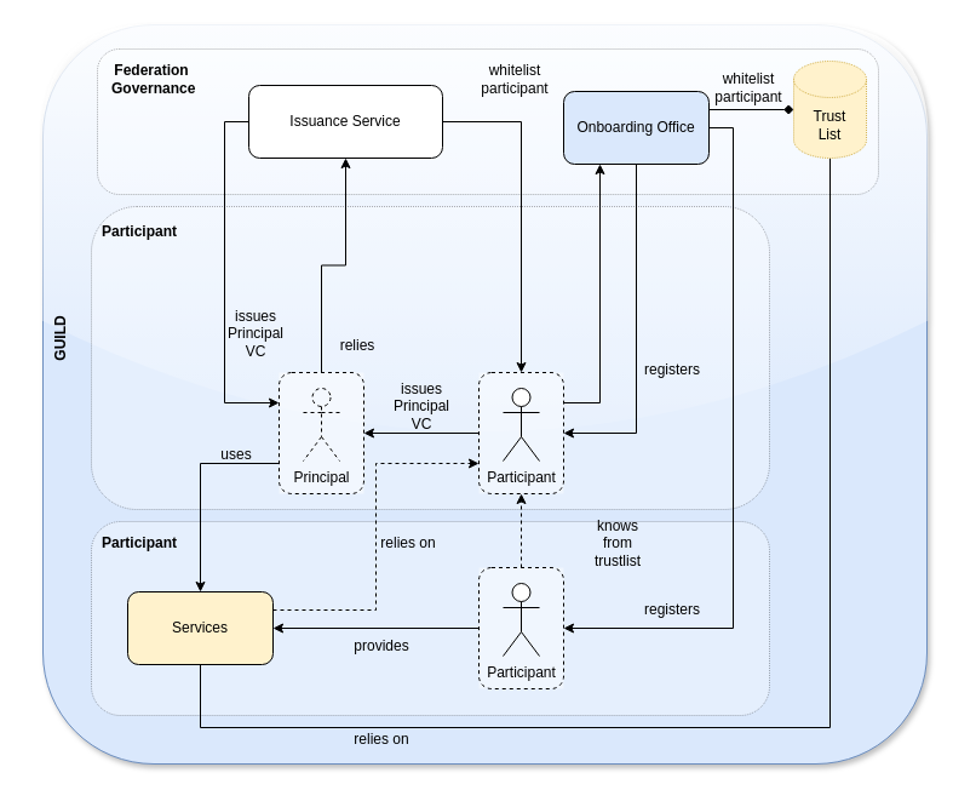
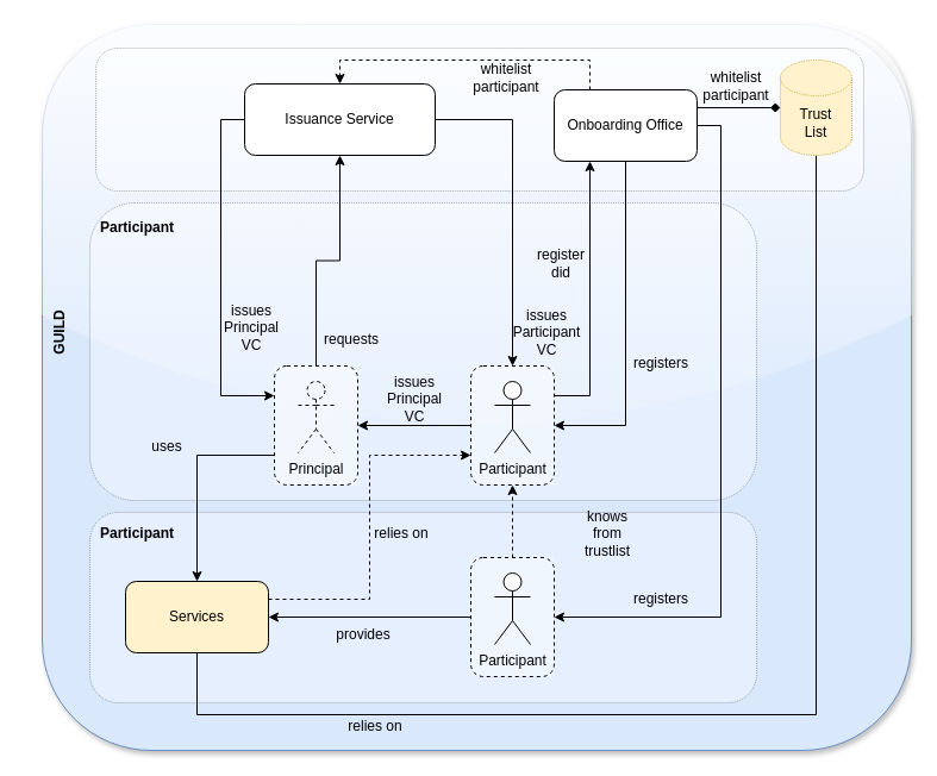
+ <mxCell id="8" style="edgeStyle=orthogonalEdgeStyle;rounded=0;orthogonalLoop=1;jettySize=auto;html=1;exitX=0.25;exitY=0;exitDx=0;exitDy=0;entryX=0.5;entryY=0;entryDx=0;entryDy=0;dashed=1;" parent="1" source="10" target="16" edge="1"><mxGeometry relative="1" as="geometry" /></mxCell>
- <mxCell id="44" value="&lt;b&gt;Federation &amp;nbsp;Governance&lt;/b&gt;" style="text;html=1;strokeColor=none;fillColor=none;align=center;verticalAlign=middle;whiteSpace=wrap;rounded=0;shadow=1;glass=1;dashed=1;dashPattern=1 1;opacity=50;" parent="1" vertex="1"><mxGeometry x="95" y="50" width="60" height="30" as="geometry" /></mxCell>
- <mxCell id="10" value="Onboarding Office" style="rounded=1;whiteSpace=wrap;html=1;fillColor=#dae8fc;" parent="1" vertex="1"><mxGeometry x="465" y="75" width="120" height="60" as="geometry" /></mxCell>
+ <mxCell id="10" value="Onboarding Office" style="rounded=1;whiteSpace=wrap;html=1;" parent="1" vertex="1"><mxGeometry x="465" y="75" width="120" height="60" as="geometry" /></mxCell>
+ <mxCell id="37" value="register&lt;br&gt;did" style="text;html=1;strokeColor=none;fillColor=none;align=center;verticalAlign=middle;whiteSpace=wrap;rounded=0;dashed=1;" parent="1" vertex="1"><mxGeometry x="441" y="206" width="60" height="30" as="geometry" /></mxCell>
+ <mxCell id="19" value="issues&lt;br&gt;Participant&lt;br&gt;VC" style="text;html=1;strokeColor=none;fillColor=none;align=center;verticalAlign=middle;whiteSpace=wrap;rounded=0;dashed=1;" parent="1" vertex="1"><mxGeometry x="429" y="264" width="60" height="30" as="geometry" /></mxCell>
- <mxCell id="17" value="relies" style="text;html=1;strokeColor=none;fillColor=none;align=center;verticalAlign=middle;whiteSpace=wrap;rounded=0;dashed=1;" parent="1" vertex="1"><mxGeometry x="265" y="270" width="60" height="30" as="geometry" /></mxCell>
+ <mxCell id="17" value="requests" style="text;html=1;strokeColor=none;fillColor=none;align=center;verticalAlign=middle;whiteSpace=wrap;rounded=0;dashed=1;" parent="1" vertex="1"><mxGeometry x="265" y="270" width="60" height="30" as="geometry" /></mxCell>
- <mxCell id="33" value="uses" style="text;html=1;strokeColor=none;fillColor=none;align=center;verticalAlign=middle;whiteSpace=wrap;rounded=0;dashed=1;" parent="1" vertex="1"><mxGeometry x="165" y="360" width="60" height="30" as="geometry" /></mxCell>
+ <mxCell id="33" value="uses" style="text;html=1;strokeColor=none;fillColor=none;align=center;verticalAlign=middle;whiteSpace=wrap;rounded=0;dashed=1;" parent="1" vertex="1"><mxGeometry x="110" y="360" width="60" height="30" as="geometry" /></mxCell>
- <mxCell id="41" value="provides" style="text;html=1;strokeColor=none;fillColor=none;align=center;verticalAlign=middle;whiteSpace=wrap;rounded=0;dashed=1;" parent="1" vertex="1"><mxGeometry x="285" y="518" width="60" height="30" as="geometry" /></mxCell>
+ <mxCell id="41" value="provides" style="text;html=1;strokeColor=none;fillColor=none;align=center;verticalAlign=middle;whiteSpace=wrap;rounded=0;dashed=1;" parent="1" vertex="1"><mxGeometry x="275" y="518" width="60" height="30" as="geometry" /></mxCell>
